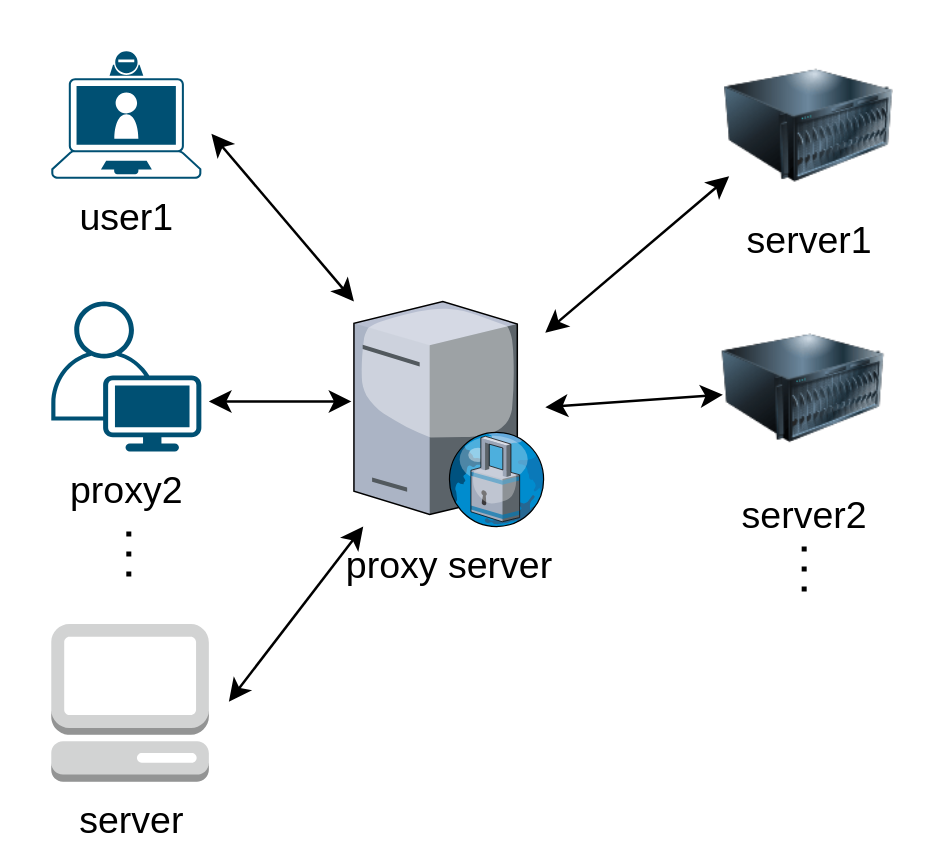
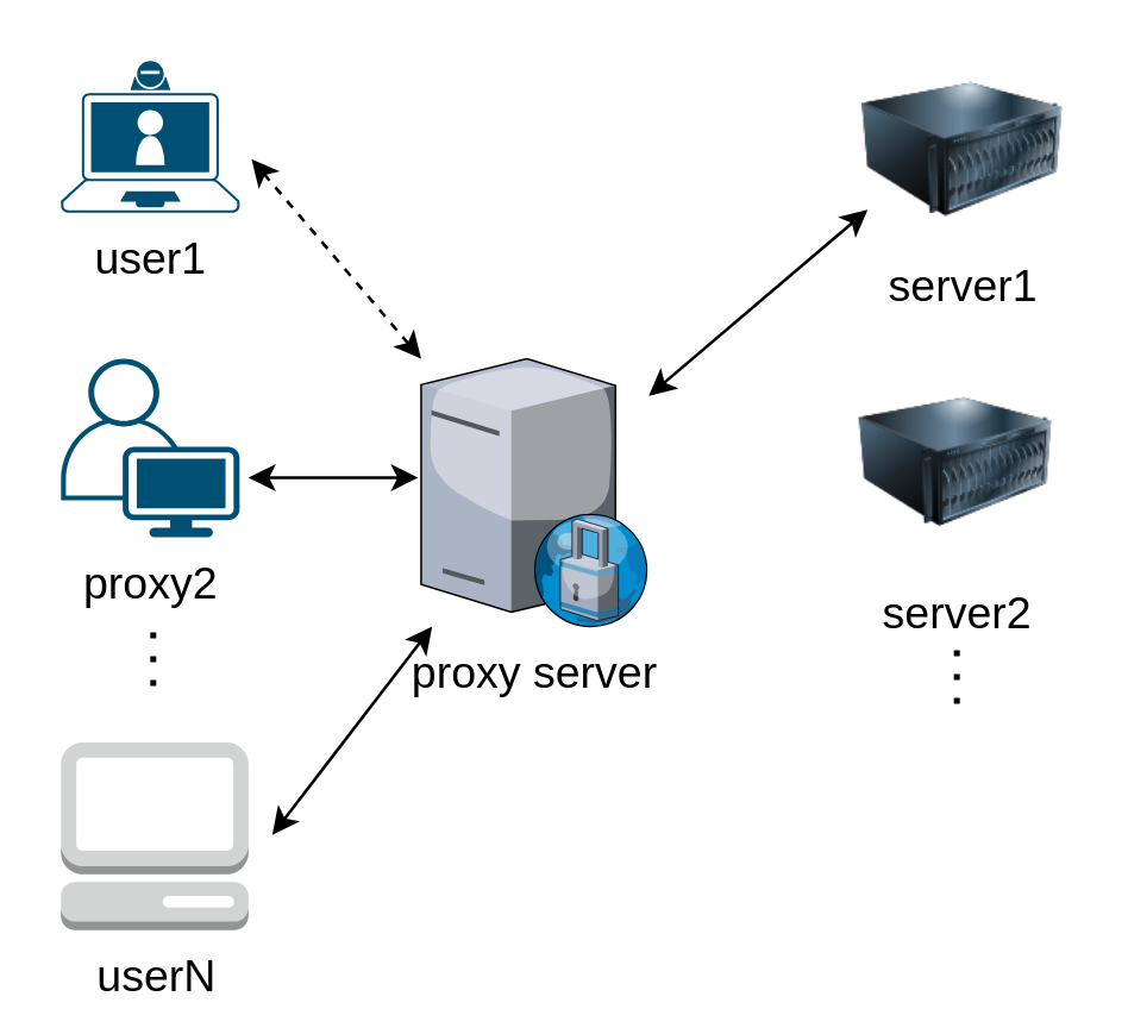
- <mxCell id="10" value="" style="endArrow=classic;startArrow=classic;html=1;fontSize=15;exitX=1.067;exitY=0.647;exitDx=0;exitDy=0;exitPerimeter=0;" edge="1" parent="1" source="7" target="3"><mxGeometry width="50" height="50" relative="1" as="geometry"><mxPoint x="111" y="71" as="sourcePoint" /><mxPoint x="161" y="21" as="targetPoint" /></mxGeometry></mxCell>
+ <mxCell id="10" value="" style="endArrow=classic;startArrow=classic;html=1;fontSize=15;exitX=1.067;exitY=0.647;exitDx=0;exitDy=0;exitPerimeter=0;dashed=1;" edge="1" parent="1" source="7" target="3"><mxGeometry width="50" height="50" relative="1" as="geometry"><mxPoint x="111" y="71" as="sourcePoint" /><mxPoint x="161" y="21" as="targetPoint" /></mxGeometry></mxCell>
- <mxCell id="14" value="" style="endArrow=classic;startArrow=classic;html=1;fontSize=15;" edge="1" parent="1" source="5" target="3"><mxGeometry width="50" height="50" relative="1" as="geometry"><mxPoint x="113" y="189.997" as="sourcePoint" /><mxPoint x="170" y="190" as="targetPoint" /></mxGeometry></mxCell>
- <mxCell id="8" value="server" style="outlineConnect=0;dashed=0;verticalLabelPosition=bottom;verticalAlign=top;align=center;html=1;shape=mxgraph.aws3.management_console;fillColor=#D2D3D3;gradientColor=none;fontSize=15;" vertex="1" parent="1"><mxGeometry x="20" y="249" width="63" height="63" as="geometry" /></mxCell>
+ <mxCell id="8" value="userN" style="outlineConnect=0;dashed=0;verticalLabelPosition=bottom;verticalAlign=top;align=center;html=1;shape=mxgraph.aws3.management_console;fillColor=#D2D3D3;gradientColor=none;fontSize=15;" vertex="1" parent="1"><mxGeometry x="20" y="249" width="63" height="63" as="geometry" /></mxCell>
